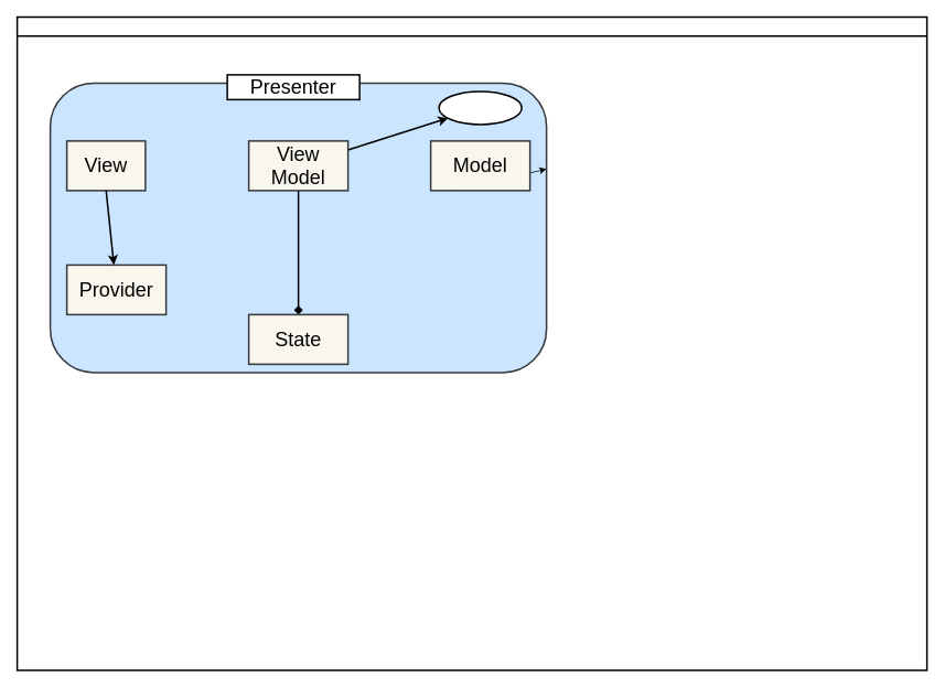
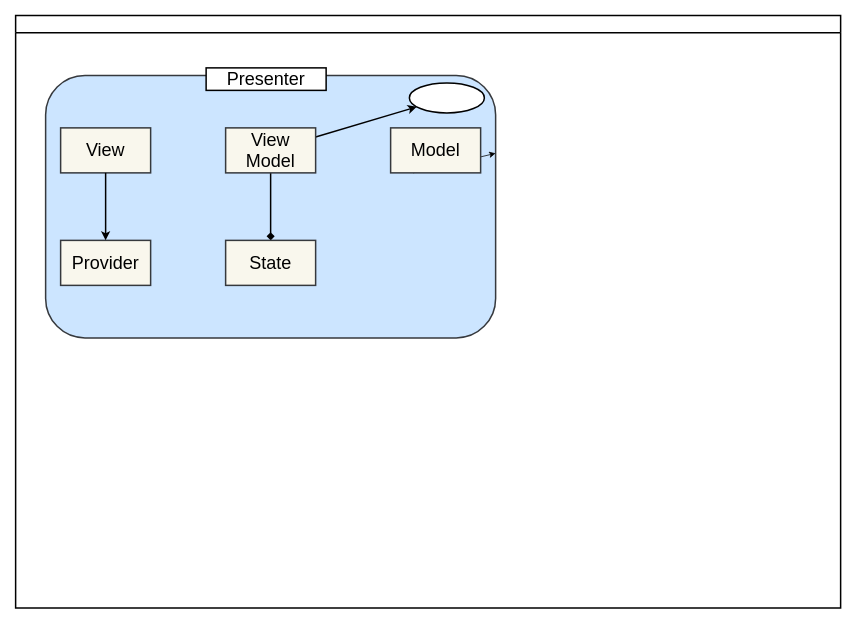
- <mxCell id="10" value="&lt;font color=&quot;#ffffff&quot;&gt;MVVM&lt;/font&gt;" style="ellipse;whiteSpace=wrap;html=1;align=center;newEdgeStyle={&quot;edgeStyle&quot;:&quot;entityRelationEdgeStyle&quot;,&quot;startArrow&quot;:&quot;none&quot;,&quot;endArrow&quot;:&quot;none&quot;,&quot;segment&quot;:10,&quot;curved&quot;:1,&quot;sourcePerimeterSpacing&quot;:0,&quot;targetPerimeterSpacing&quot;:0};treeFolding=1;treeMoving=1;strokeColor=default;strokeWidth=2;fontSize=24;fontColor=#000000;" vertex="1" parent="2"><mxGeometry x="510" y="90" width="100" height="40" as="geometry" /></mxCell>
+ <mxCell id="10" value="&lt;font color=&quot;#ffffff&quot;&gt;MVVM&lt;/font&gt;" style="ellipse;whiteSpace=wrap;html=1;align=center;newEdgeStyle={&quot;edgeStyle&quot;:&quot;entityRelationEdgeStyle&quot;,&quot;startArrow&quot;:&quot;none&quot;,&quot;endArrow&quot;:&quot;none&quot;,&quot;segment&quot;:10,&quot;curved&quot;:1,&quot;sourcePerimeterSpacing&quot;:0,&quot;targetPerimeterSpacing&quot;:0};treeFolding=1;treeMoving=1;strokeColor=default;strokeWidth=2;fontSize=24;fontColor=#000000;" vertex="1" parent="2"><mxGeometry x="525" y="90" width="100" height="40" as="geometry" /></mxCell>
- <mxCell id="4" value="&lt;font style=&quot;font-size: 24px;&quot; color=&quot;#000000&quot;&gt;View&lt;/font&gt;" style="rounded=0;whiteSpace=wrap;html=1;strokeColor=#36393d;strokeWidth=2;fillColor=#f9f7ed;" vertex="1" parent="2"><mxGeometry x="60" y="150" width="95" height="60" as="geometry" /></mxCell>
+ <mxCell id="4" value="&lt;font style=&quot;font-size: 24px;&quot; color=&quot;#000000&quot;&gt;View&lt;/font&gt;" style="rounded=0;whiteSpace=wrap;html=1;strokeColor=#36393d;strokeWidth=2;fillColor=#f9f7ed;" vertex="1" parent="2"><mxGeometry x="60" y="150" width="120" height="60" as="geometry" /></mxCell>
- <mxCell id="11" value="&lt;font color=&quot;#000000&quot;&gt;&lt;span style=&quot;font-size: 24px;&quot;&gt;State&lt;/span&gt;&lt;/font&gt;" style="rounded=0;whiteSpace=wrap;html=1;strokeColor=#36393d;strokeWidth=2;fillColor=#f9f7ed;" vertex="1" parent="2"><mxGeometry x="280" y="360" width="120" height="60" as="geometry" /></mxCell>
+ <mxCell id="11" value="&lt;font color=&quot;#000000&quot;&gt;&lt;span style=&quot;font-size: 24px;&quot;&gt;State&lt;/span&gt;&lt;/font&gt;" style="rounded=0;whiteSpace=wrap;html=1;strokeColor=#36393d;strokeWidth=2;fillColor=#f9f7ed;" vertex="1" parent="2"><mxGeometry x="280" y="300" width="120" height="60" as="geometry" /></mxCell>
